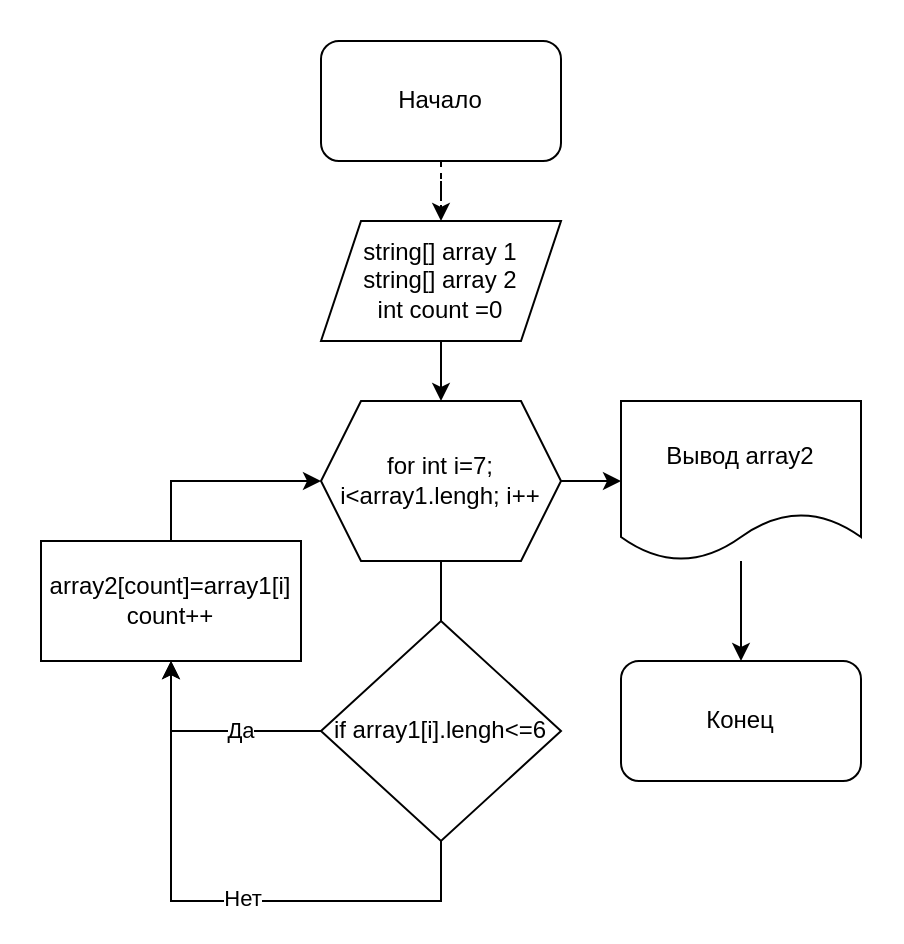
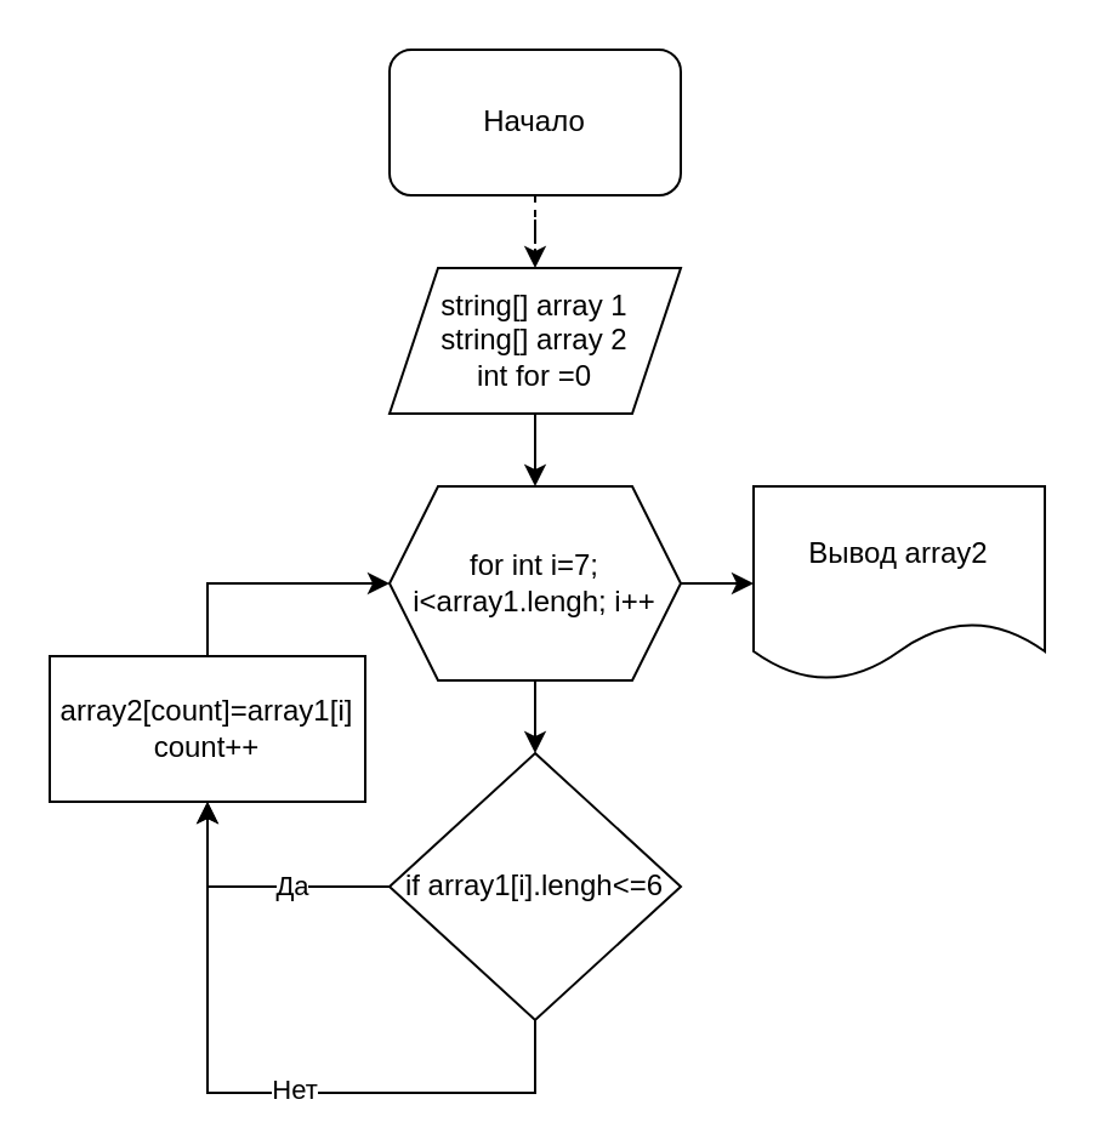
- <mxCell id="5" value="&lt;div&gt;string[] array 1&lt;/div&gt;&lt;div&gt;&lt;div&gt;string[] array 2&lt;/div&gt;&lt;div&gt;int count =0&lt;br&gt;&lt;/div&gt;&lt;/div&gt;" style="shape=parallelogram;perimeter=parallelogramPerimeter;whiteSpace=wrap;html=1;fixedSize=1;" vertex="1" parent="1"><mxGeometry x="160" y="110" width="120" height="60" as="geometry" /></mxCell>
+ <mxCell id="5" value="&lt;div&gt;string[] array 1&lt;/div&gt;&lt;div&gt;&lt;div&gt;string[] array 2&lt;/div&gt;&lt;div&gt;int for =0&lt;br&gt;&lt;/div&gt;&lt;/div&gt;" style="shape=parallelogram;perimeter=parallelogramPerimeter;whiteSpace=wrap;html=1;fixedSize=1;" vertex="1" parent="1"><mxGeometry x="160" y="110" width="120" height="60" as="geometry" /></mxCell>
- <mxCell id="15" style="edgeStyle=orthogonalEdgeStyle;rounded=0;orthogonalLoop=1;jettySize=auto;html=1;entryX=0.5;entryY=0;entryDx=0;entryDy=0;" edge="1" parent="1" source="16" target="17"><mxGeometry relative="1" as="geometry" /></mxCell>
- <mxCell id="6" style="edgeStyle=orthogonalEdgeStyle;rounded=0;orthogonalLoop=1;jettySize=auto;html=1;entryX=0.5;entryY=0;entryDx=0;entryDy=0;endArrow=none;" edge="1" parent="1" source="8" target="12"><mxGeometry relative="1" as="geometry" /></mxCell>
+ <mxCell id="6" style="edgeStyle=orthogonalEdgeStyle;rounded=0;orthogonalLoop=1;jettySize=auto;html=1;entryX=0.5;entryY=0;entryDx=0;entryDy=0;" edge="1" parent="1" source="8" target="12"><mxGeometry relative="1" as="geometry" /></mxCell>
- <mxCell id="17" value="Конец" style="rounded=1;whiteSpace=wrap;html=1;" vertex="1" parent="1"><mxGeometry x="310" y="330" width="120" height="60" as="geometry" /></mxCell>
